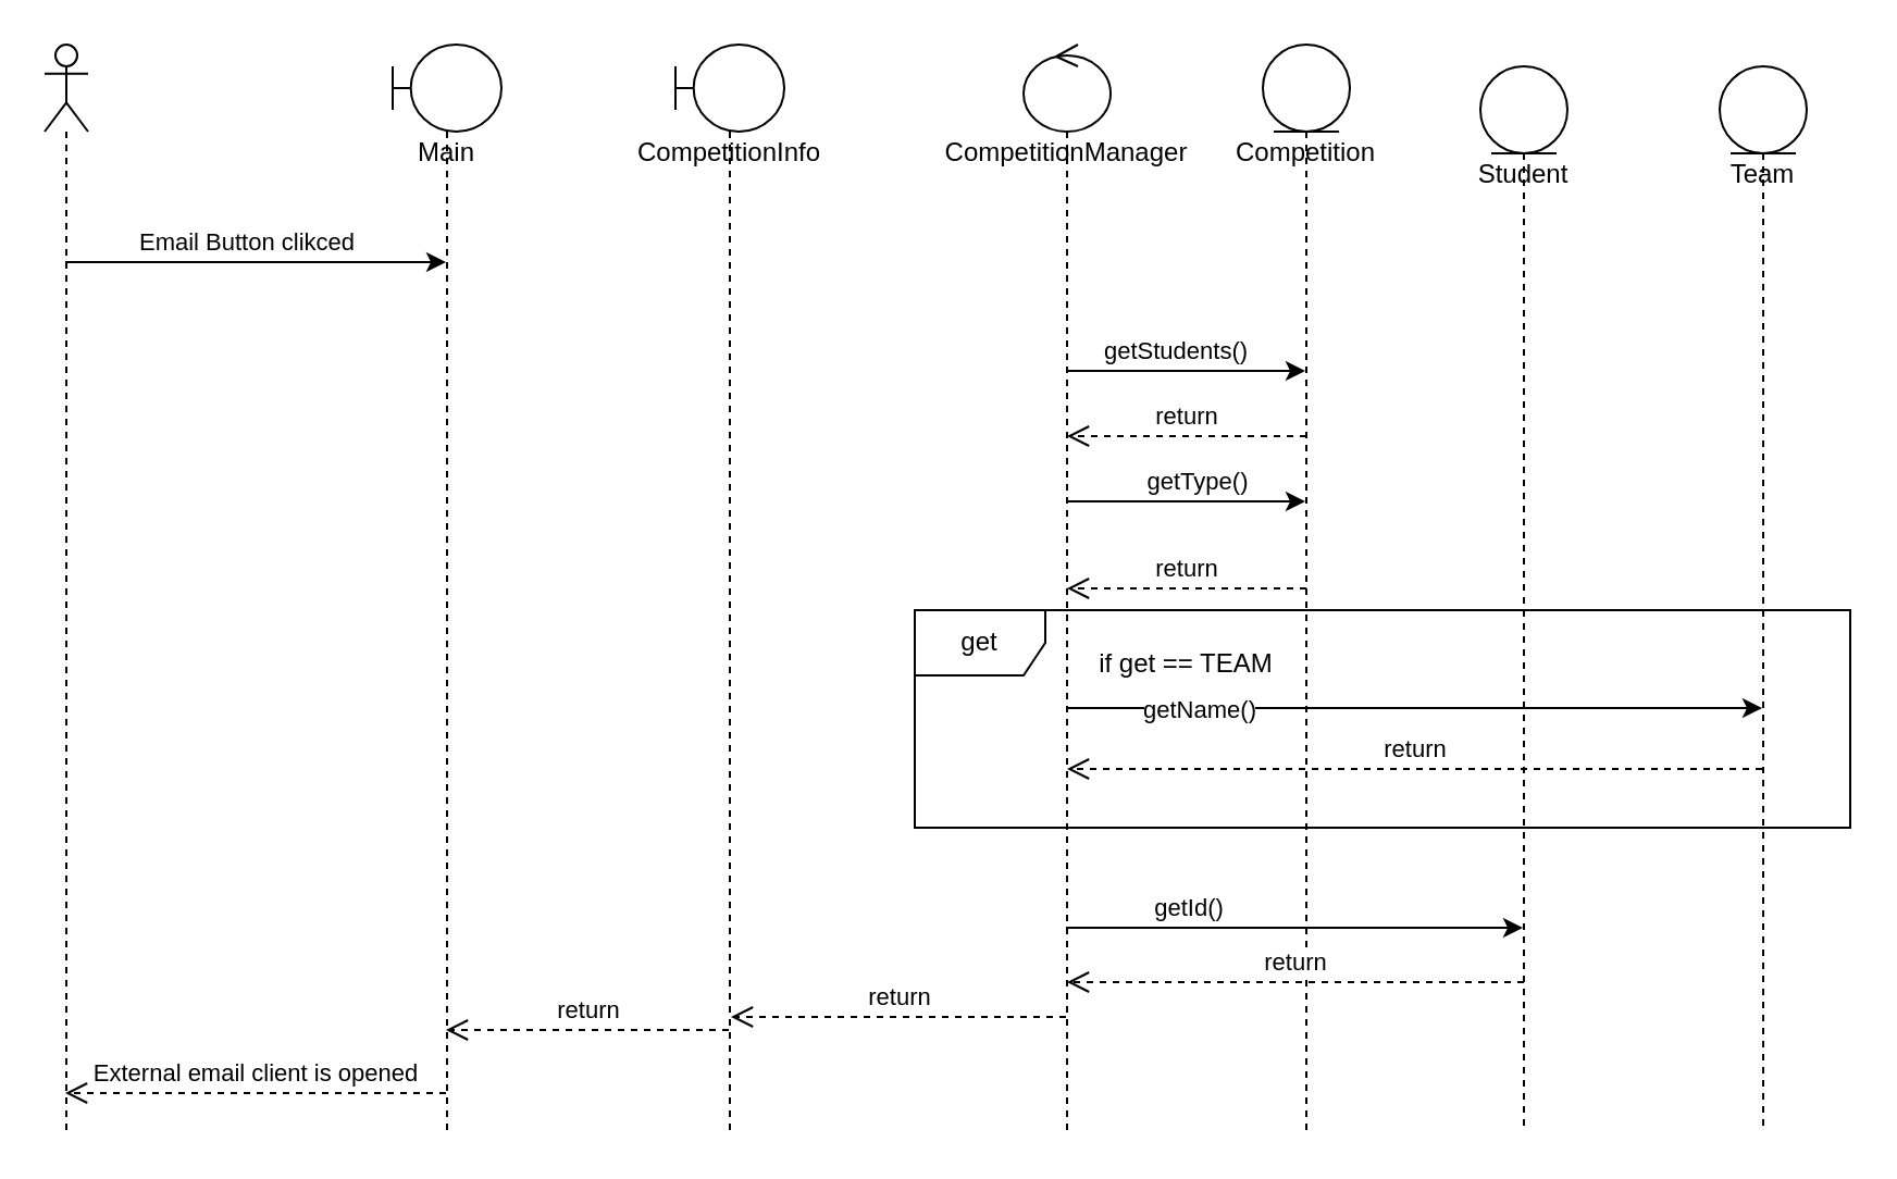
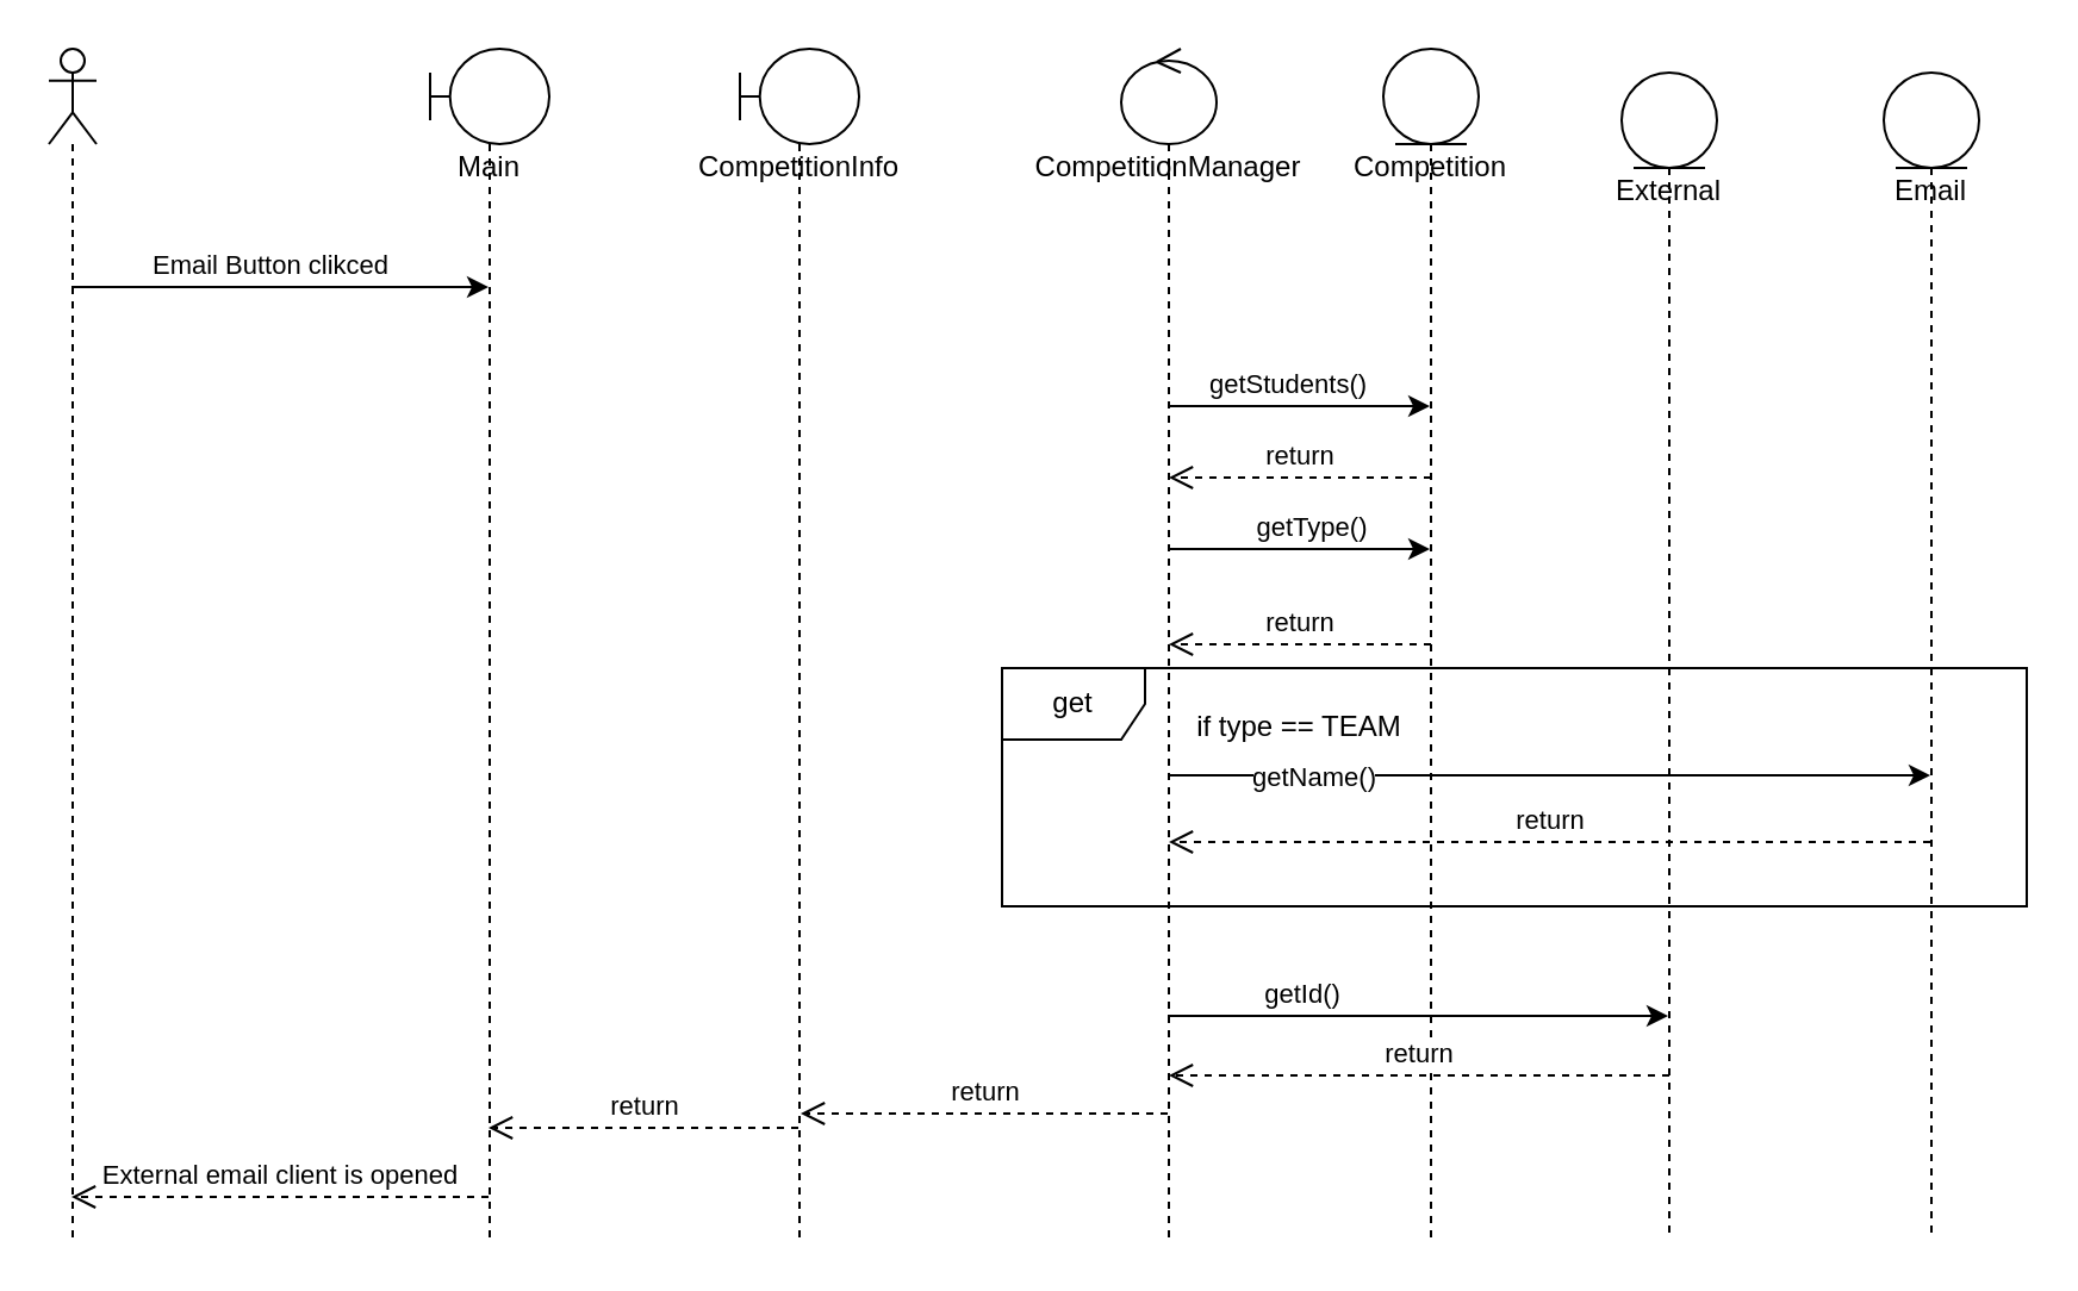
- <mxCell id="20" value="Team" style="shape=umlLifeline;participant=umlEntity;perimeter=lifelinePerimeter;whiteSpace=wrap;html=1;container=1;collapsible=0;recursiveResize=0;verticalAlign=top;spacingTop=36;outlineConnect=0;" vertex="1" parent="1"><mxGeometry x="790" y="30" width="40" height="490" as="geometry" /></mxCell>
+ <mxCell id="20" value="Email" style="shape=umlLifeline;participant=umlEntity;perimeter=lifelinePerimeter;whiteSpace=wrap;html=1;container=1;collapsible=0;recursiveResize=0;verticalAlign=top;spacingTop=36;outlineConnect=0;" vertex="1" parent="1"><mxGeometry x="790" y="30" width="40" height="490" as="geometry" /></mxCell>
- <mxCell id="18" value="Student" style="shape=umlLifeline;participant=umlEntity;perimeter=lifelinePerimeter;whiteSpace=wrap;html=1;container=1;collapsible=0;recursiveResize=0;verticalAlign=top;spacingTop=36;outlineConnect=0;" parent="1" vertex="1"><mxGeometry x="680" y="30" width="40" height="490" as="geometry" /></mxCell>
+ <mxCell id="18" value="External" style="shape=umlLifeline;participant=umlEntity;perimeter=lifelinePerimeter;whiteSpace=wrap;html=1;container=1;collapsible=0;recursiveResize=0;verticalAlign=top;spacingTop=36;outlineConnect=0;" parent="1" vertex="1"><mxGeometry x="680" y="30" width="40" height="490" as="geometry" /></mxCell>
- <mxCell id="25" value="if get == TEAM" style="text;html=1;strokeColor=none;fillColor=none;align=center;verticalAlign=middle;whiteSpace=wrap;rounded=0;" vertex="1" parent="1"><mxGeometry x="490" y="290" width="110" height="30" as="geometry" /></mxCell>
+ <mxCell id="25" value="if type == TEAM" style="text;html=1;strokeColor=none;fillColor=none;align=center;verticalAlign=middle;whiteSpace=wrap;rounded=0;" vertex="1" parent="1"><mxGeometry x="490" y="290" width="110" height="30" as="geometry" /></mxCell>
